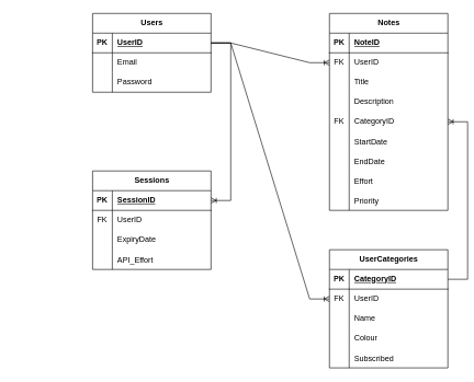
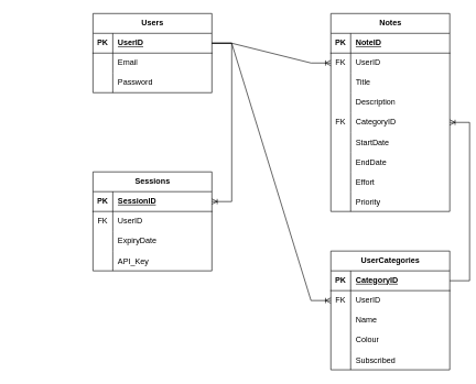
- <mxCell id="24" value="API_Effort" style="shape=partialRectangle;connectable=0;fillColor=none;top=0;left=0;bottom=0;right=0;align=left;spacingLeft=6;overflow=hidden;" vertex="1" parent="22"><mxGeometry x="30" width="150" height="30" as="geometry"><mxRectangle width="150" height="30" as="alternateBounds" /></mxGeometry></mxCell>
+ <mxCell id="24" value="API_Key" style="shape=partialRectangle;connectable=0;fillColor=none;top=0;left=0;bottom=0;right=0;align=left;spacingLeft=6;overflow=hidden;" vertex="1" parent="22"><mxGeometry x="30" width="150" height="30" as="geometry"><mxRectangle width="150" height="30" as="alternateBounds" /></mxGeometry></mxCell>
